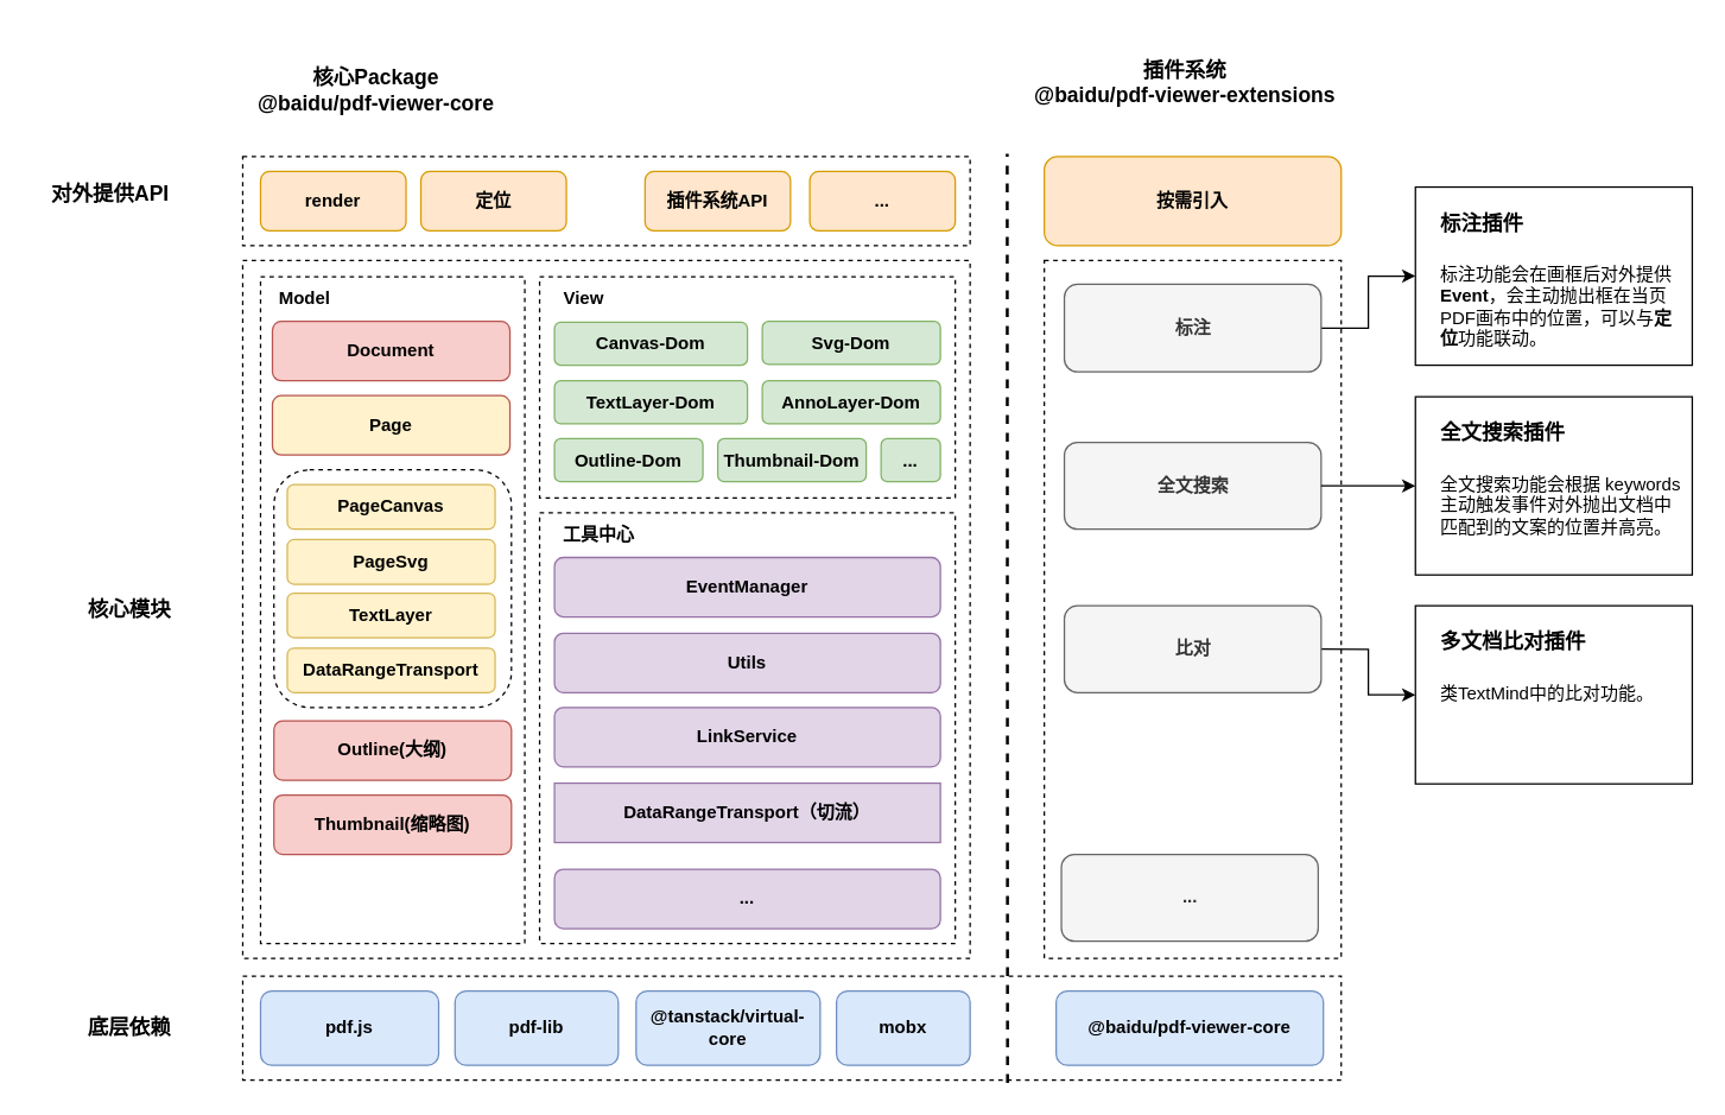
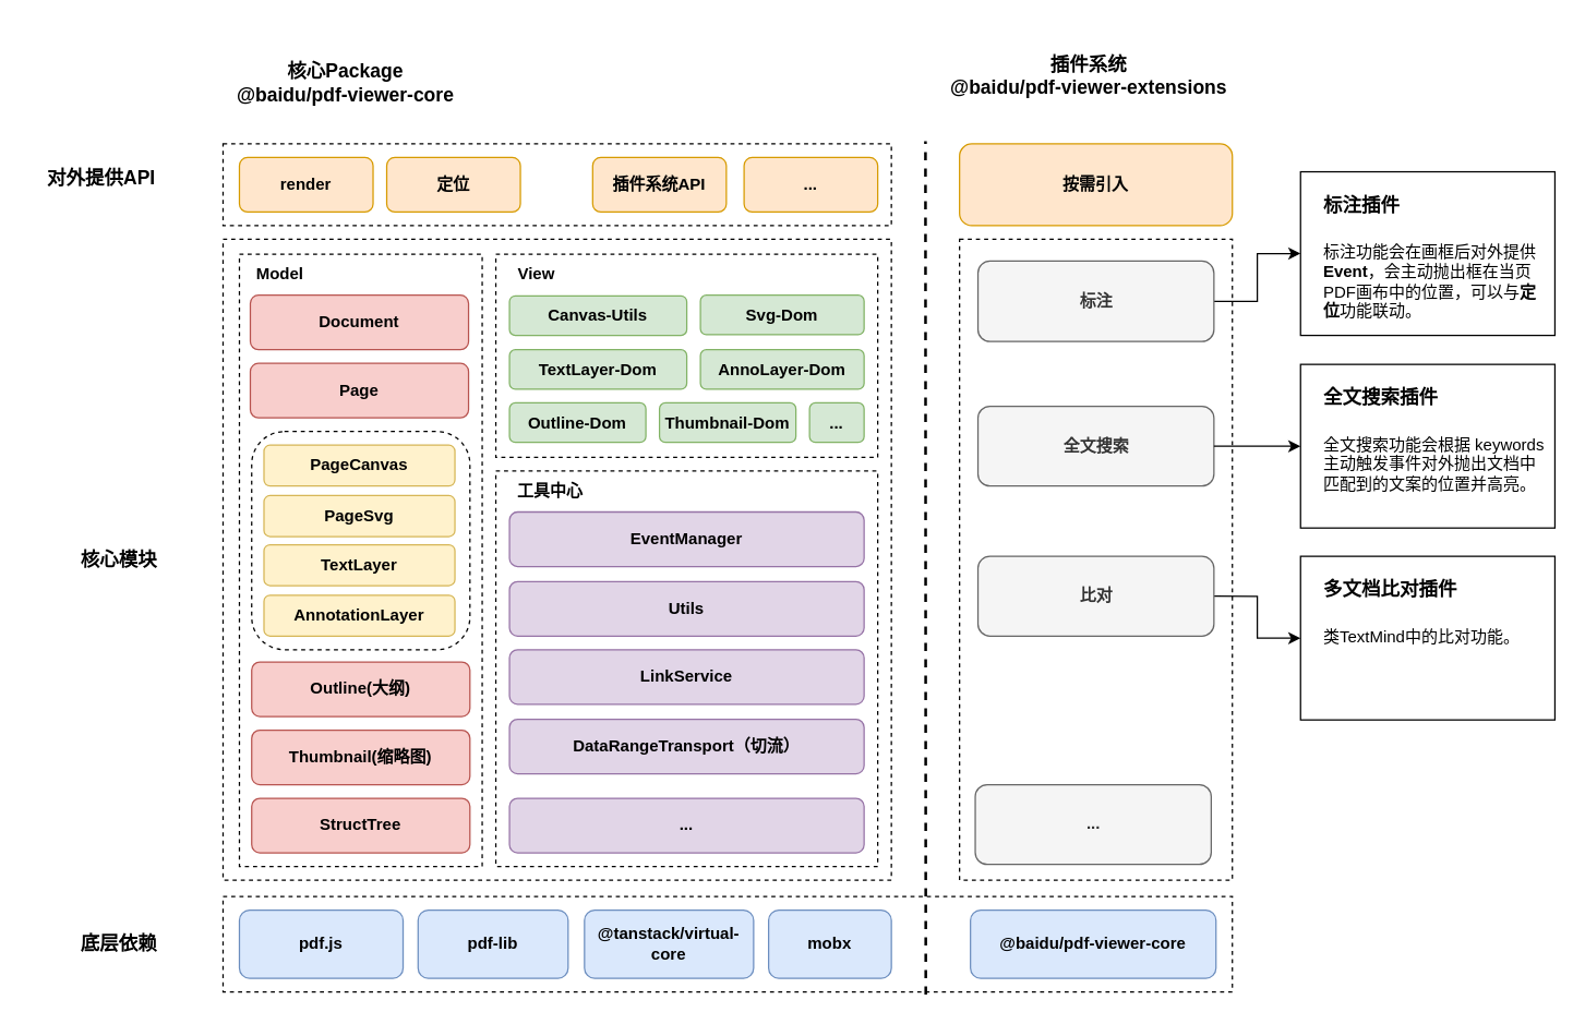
- <mxCell id="23" value="&lt;b&gt;Canvas-Dom&lt;/b&gt;" style="rounded=1;whiteSpace=wrap;html=1;fillColor=#d5e8d4;strokeColor=#82b366;" vertex="1" parent="1"><mxGeometry x="373" y="216.5" width="130" height="29" as="geometry" /></mxCell>
+ <mxCell id="23" value="&lt;b&gt;Canvas-Utils&lt;/b&gt;" style="rounded=1;whiteSpace=wrap;html=1;fillColor=#d5e8d4;strokeColor=#82b366;" vertex="1" parent="1"><mxGeometry x="373" y="216.5" width="130" height="29" as="geometry" /></mxCell>
- <mxCell id="11" value="&lt;b&gt;Page&lt;/b&gt;" style="rounded=1;whiteSpace=wrap;html=1;fillColor=#fff2cc;strokeColor=#b85450;" vertex="1" parent="1"><mxGeometry x="183" y="266" width="160" height="40" as="geometry" /></mxCell>
+ <mxCell id="11" value="&lt;b&gt;Page&lt;/b&gt;" style="rounded=1;whiteSpace=wrap;html=1;fillColor=#f8cecc;strokeColor=#b85450;" vertex="1" parent="1"><mxGeometry x="183" y="266" width="160" height="40" as="geometry" /></mxCell>
- <mxCell id="16" value="&lt;b&gt;DataRangeTransport&lt;/b&gt;" style="rounded=1;whiteSpace=wrap;html=1;fillColor=#fff2cc;strokeColor=#d6b656;" vertex="1" parent="1"><mxGeometry x="193" y="436" width="140" height="30" as="geometry" /></mxCell>
+ <mxCell id="16" value="&lt;b&gt;AnnotationLayer&lt;/b&gt;" style="rounded=1;whiteSpace=wrap;html=1;fillColor=#fff2cc;strokeColor=#d6b656;" vertex="1" parent="1"><mxGeometry x="193" y="436" width="140" height="30" as="geometry" /></mxCell>
- <mxCell id="36" value="&lt;b&gt;DataRangeTransport（切流）&lt;/b&gt;" style="whiteSpace=wrap;html=1;fillColor=#e1d5e7;strokeColor=#9673a6;rounded=0;" vertex="1" parent="1"><mxGeometry x="373" y="527" width="260" height="40" as="geometry" /></mxCell>
+ <mxCell id="36" value="&lt;b&gt;DataRangeTransport（切流）&lt;/b&gt;" style="rounded=1;whiteSpace=wrap;html=1;fillColor=#e1d5e7;strokeColor=#9673a6;" vertex="1" parent="1"><mxGeometry x="373" y="527" width="260" height="40" as="geometry" /></mxCell>
+ <mxCell id="19" value="&lt;b&gt;StructTree&lt;/b&gt;" style="rounded=1;whiteSpace=wrap;html=1;fillColor=#f8cecc;strokeColor=#b85450;" vertex="1" parent="1"><mxGeometry x="184" y="585" width="160" height="40" as="geometry" /></mxCell>
